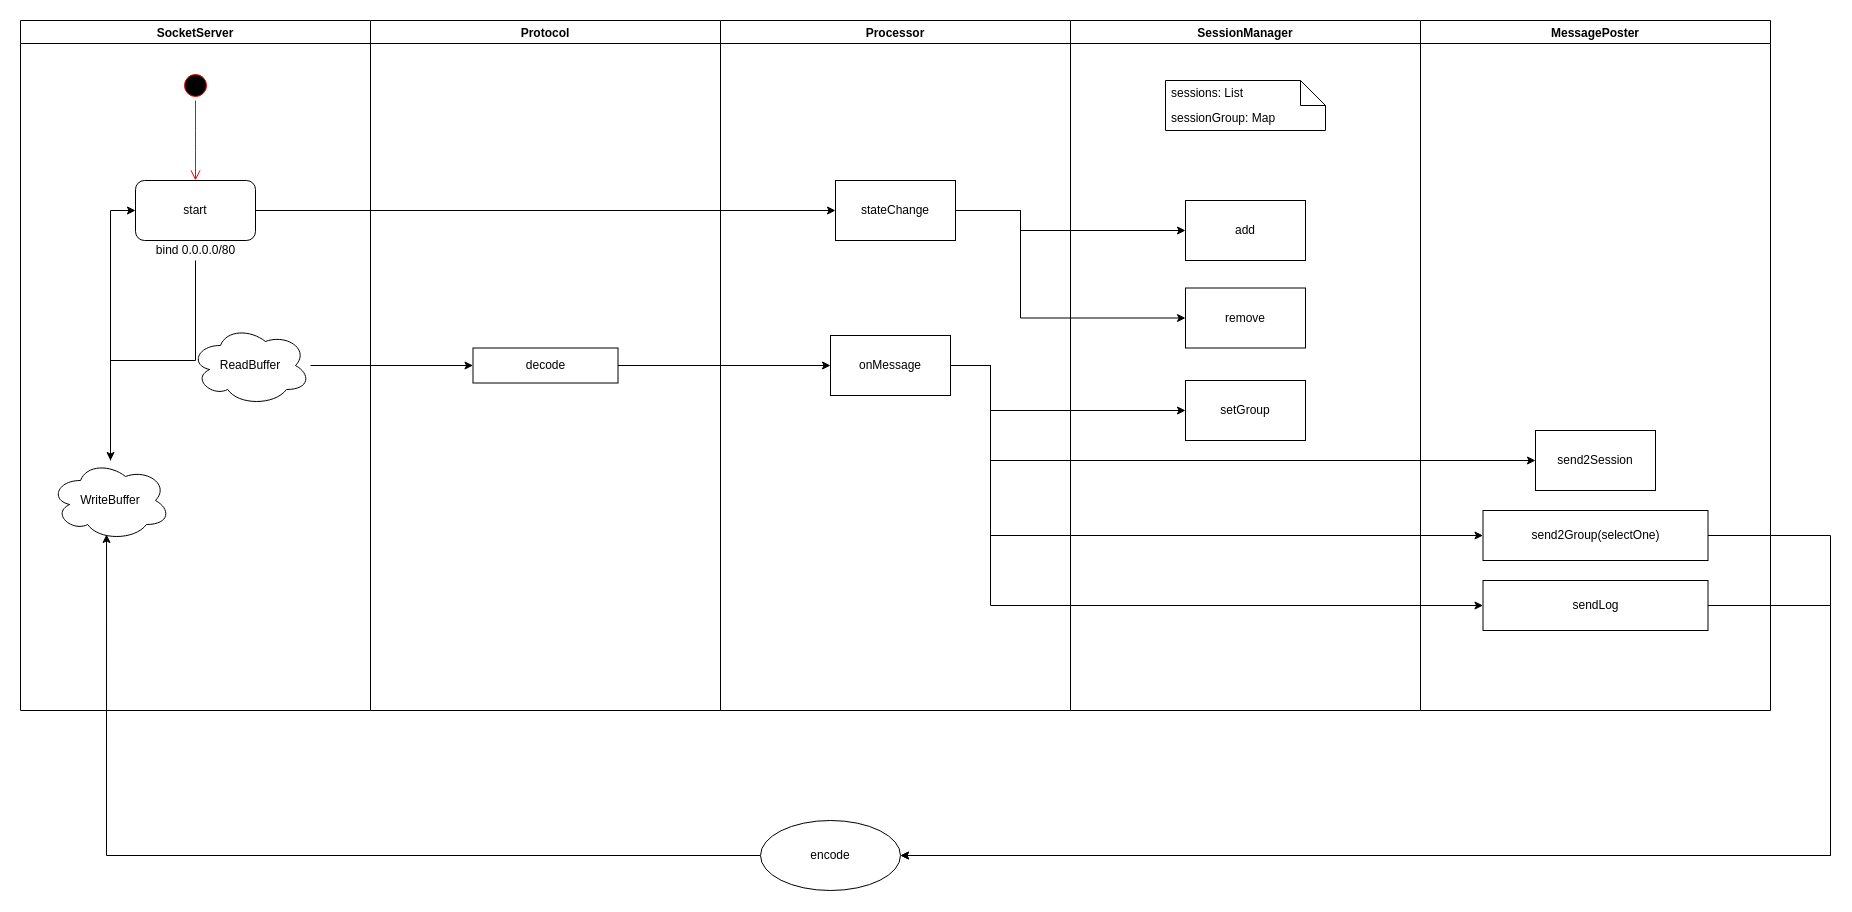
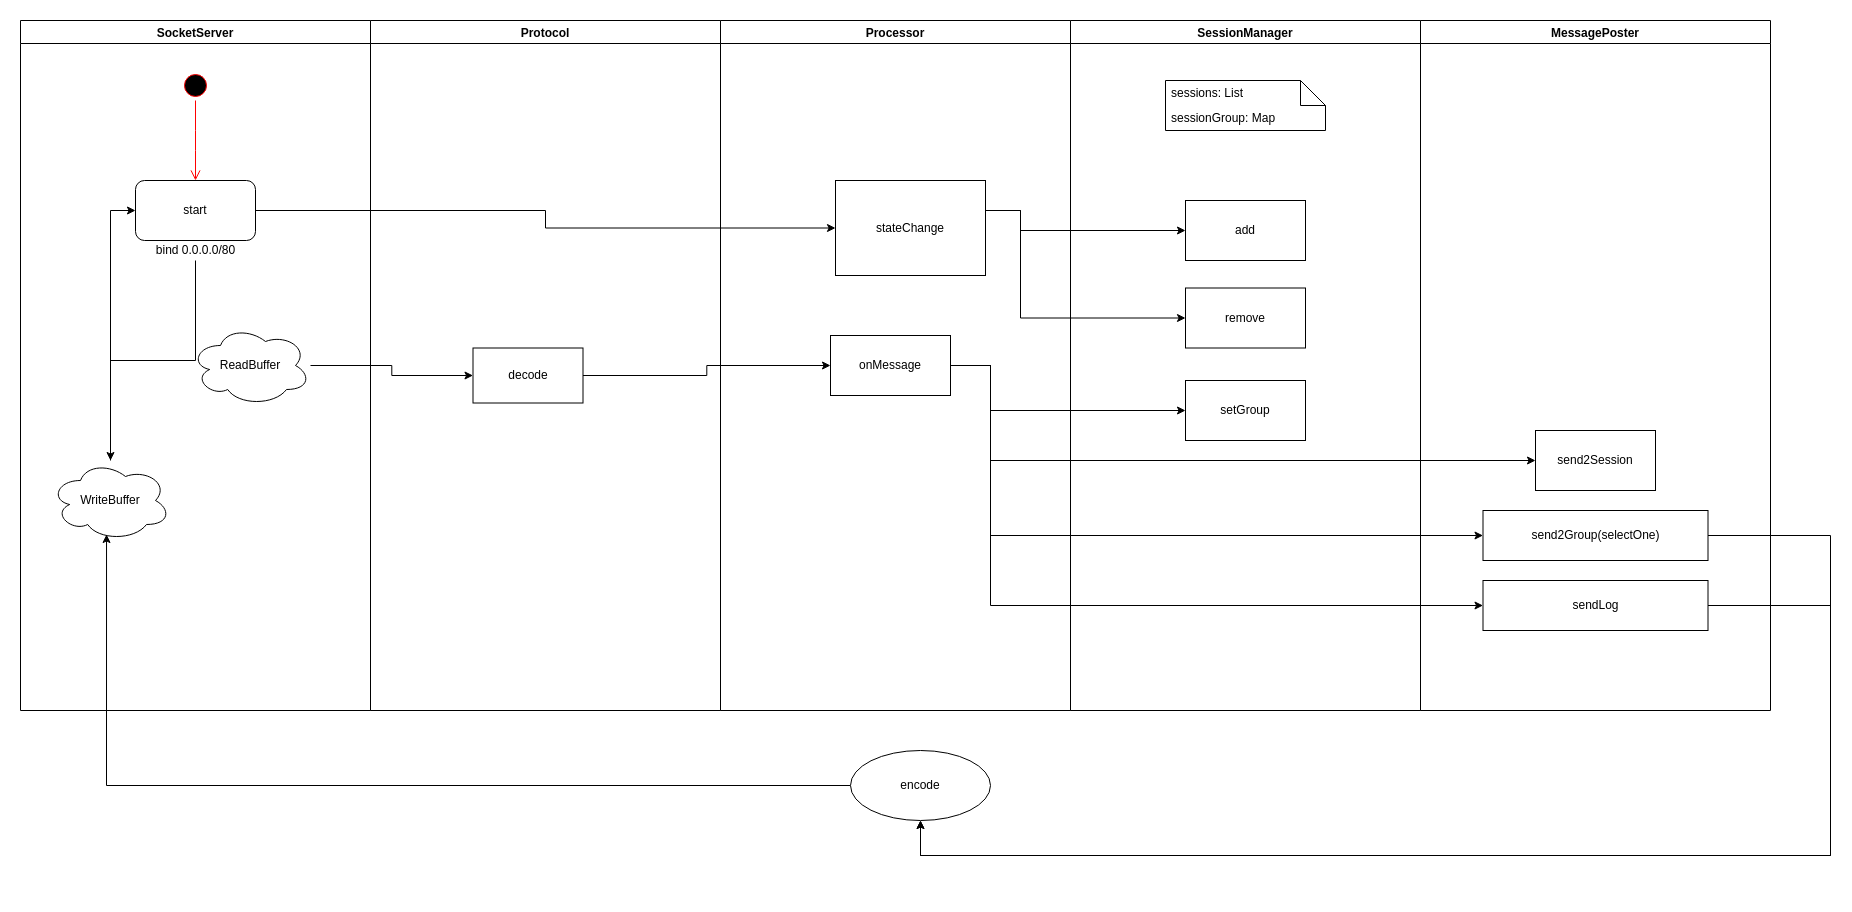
- <mxCell id="15" value="stateChange" style="whiteSpace=wrap;html=1;rounded=0;" vertex="1" parent="13"><mxGeometry x="115" y="160" width="120" height="60" as="geometry" /></mxCell>
+ <mxCell id="15" value="stateChange" style="whiteSpace=wrap;html=1;rounded=0;" vertex="1" parent="13"><mxGeometry x="115" y="160" width="150" height="95" as="geometry" /></mxCell>
- <mxCell id="12" value="decode" style="rounded=0;whiteSpace=wrap;html=1;" vertex="1" parent="11"><mxGeometry x="102.5" y="327.5" width="145" height="35" as="geometry" /></mxCell>
+ <mxCell id="12" value="decode" style="rounded=0;whiteSpace=wrap;html=1;" vertex="1" parent="11"><mxGeometry x="102.5" y="327.5" width="110" height="55" as="geometry" /></mxCell>
- <mxCell id="34" value="encode" style="ellipse;whiteSpace=wrap;html=1;" vertex="1" parent="1"><mxGeometry x="760" y="820" width="140" height="70" as="geometry" /></mxCell>
+ <mxCell id="34" value="encode" style="ellipse;whiteSpace=wrap;html=1;" vertex="1" parent="1"><mxGeometry x="850" y="750" width="140" height="70" as="geometry" /></mxCell>
